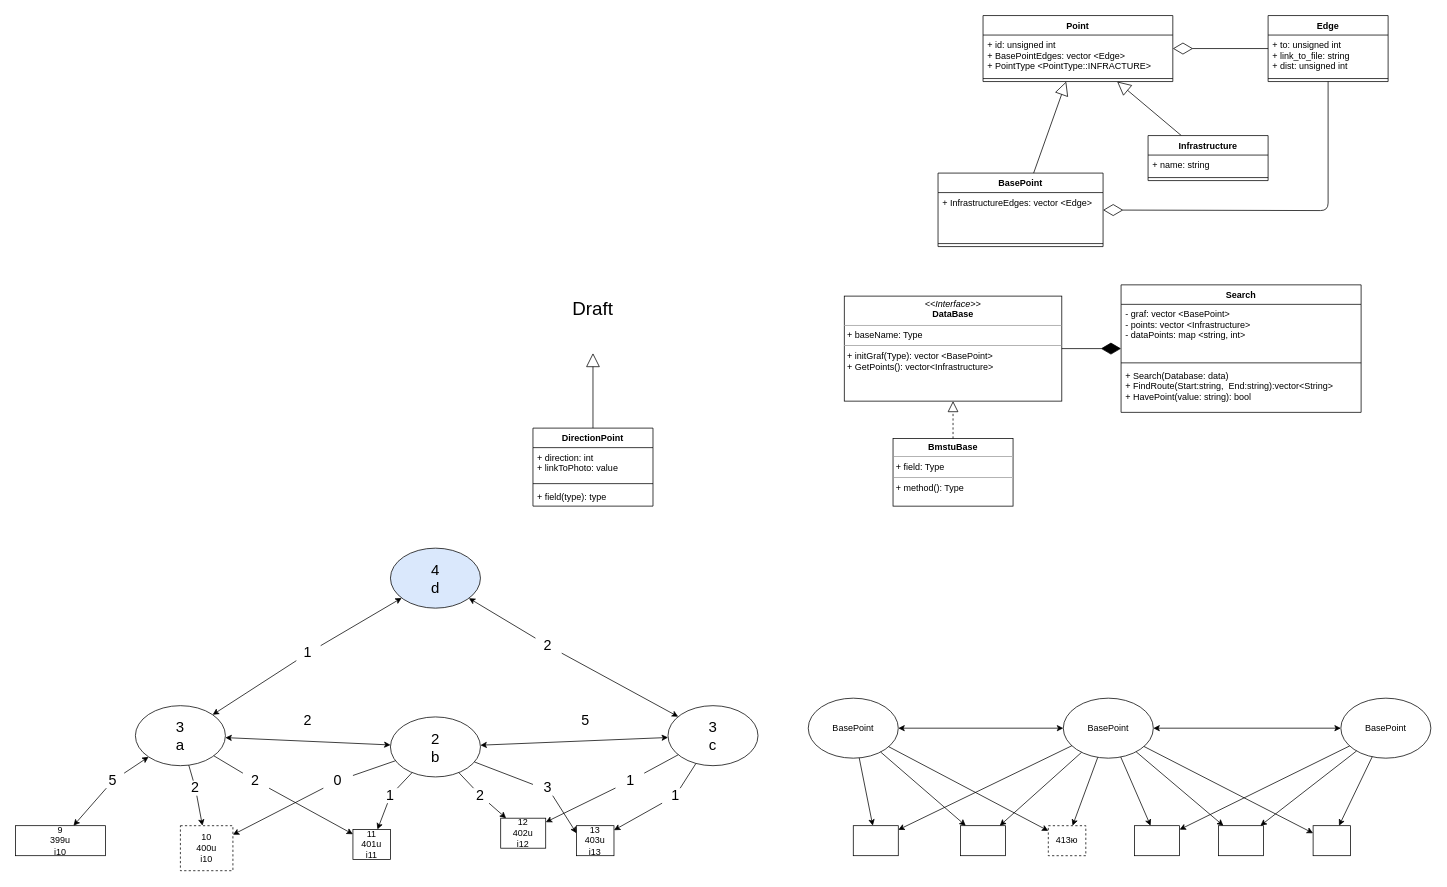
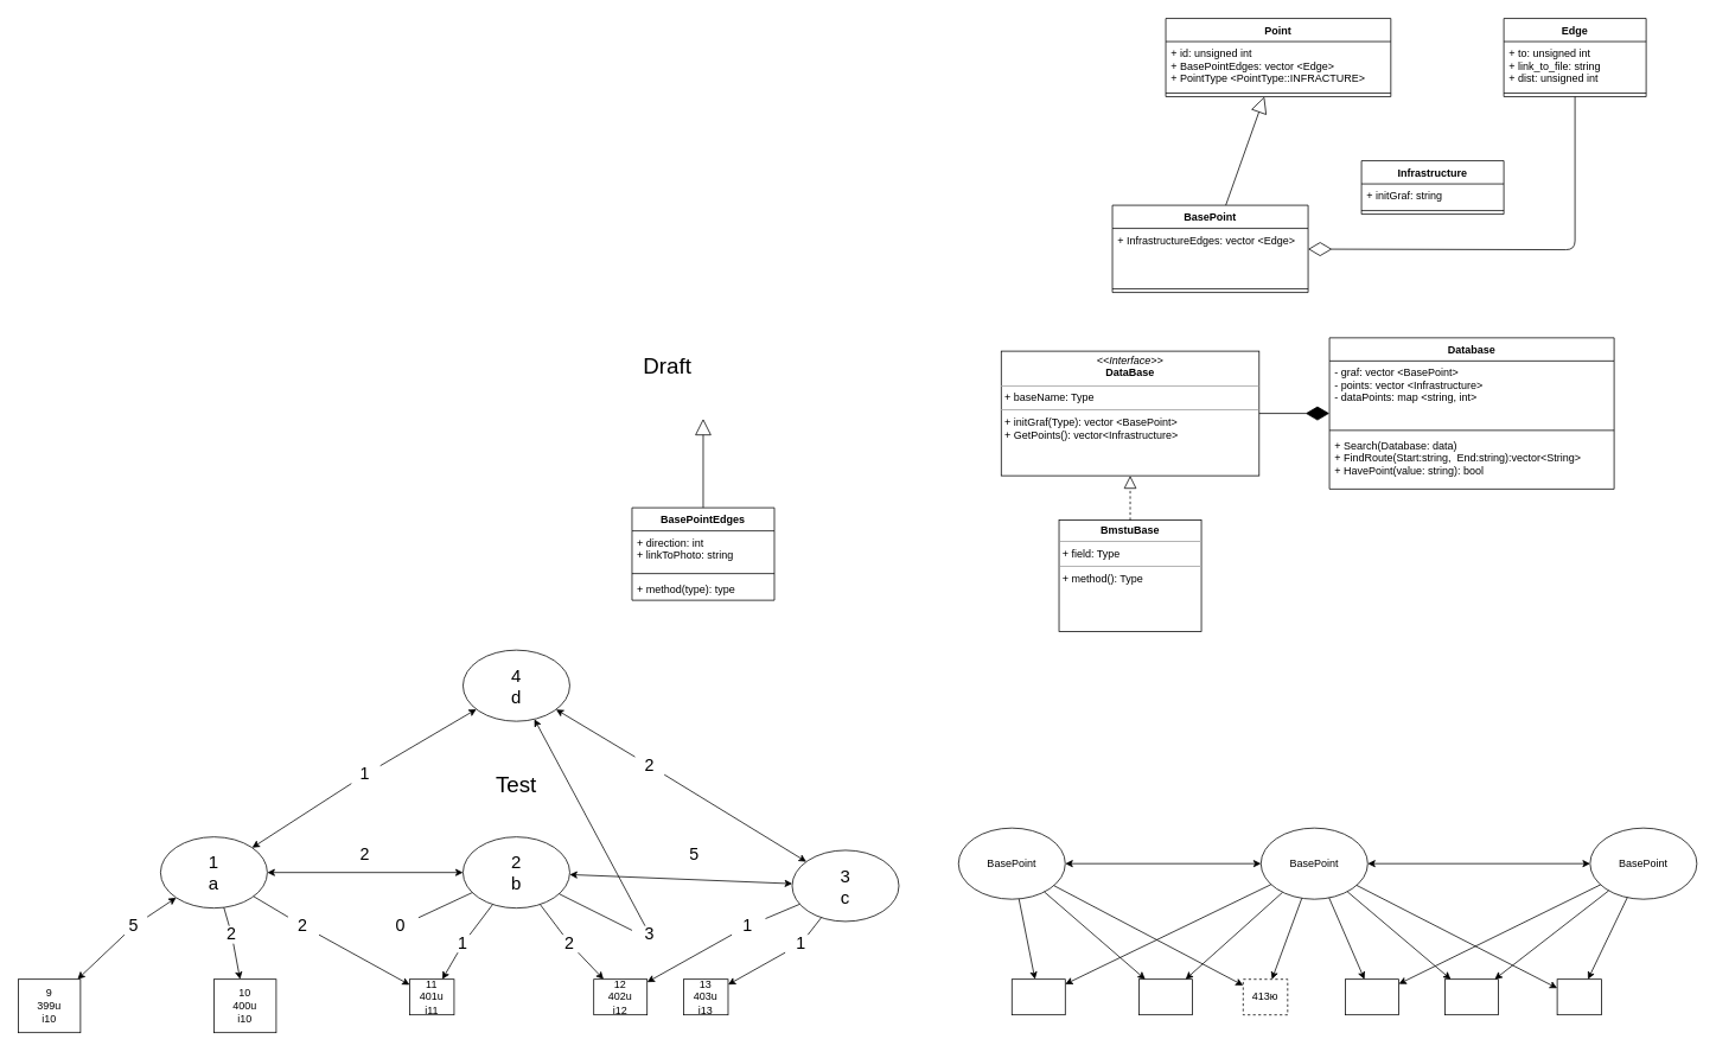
- <mxCell id="53" value="" style="endArrow=diamondThin;endFill=0;endSize=24;html=1;" parent="1" source="49" target="18" edge="1"><mxGeometry width="160" relative="1" as="geometry"><mxPoint x="1320" y="280" as="sourcePoint" /><mxPoint x="1480" y="280" as="targetPoint" /></mxGeometry></mxCell>
- <mxCell id="45" value="" style="endArrow=block;endSize=16;endFill=0;html=1;" parent="1" source="46" target="18" edge="1"><mxGeometry x="-0.124" y="-116" width="160" relative="1" as="geometry"><mxPoint x="1630" y="330" as="sourcePoint" /><mxPoint x="1540" y="550" as="targetPoint" /><mxPoint as="offset" /></mxGeometry></mxCell>
- <mxCell id="47" value="+ name: string" style="text;strokeColor=none;fillColor=none;align=left;verticalAlign=top;spacingLeft=4;spacingRight=4;overflow=hidden;rotatable=0;points=[[0,0.5],[1,0.5]];portConstraint=eastwest;" parent="46" vertex="1"><mxGeometry y="26" width="160" height="26" as="geometry" /></mxCell>
+ <mxCell id="47" value="+ initGraf: string" style="text;strokeColor=none;fillColor=none;align=left;verticalAlign=top;spacingLeft=4;spacingRight=4;overflow=hidden;rotatable=0;points=[[0,0.5],[1,0.5]];portConstraint=eastwest;" parent="46" vertex="1"><mxGeometry y="26" width="160" height="26" as="geometry" /></mxCell>
- <mxCell id="5" value="Search" style="swimlane;fontStyle=1;align=center;verticalAlign=top;childLayout=stackLayout;horizontal=1;startSize=26;horizontalStack=0;resizeParent=1;resizeParentMax=0;resizeLast=0;collapsible=1;marginBottom=0;" parent="1" vertex="1"><mxGeometry x="1494" y="379" width="320" height="170" as="geometry" /></mxCell>
+ <mxCell id="5" value="Database" style="swimlane;fontStyle=1;align=center;verticalAlign=top;childLayout=stackLayout;horizontal=1;startSize=26;horizontalStack=0;resizeParent=1;resizeParentMax=0;resizeLast=0;collapsible=1;marginBottom=0;" parent="1" vertex="1"><mxGeometry x="1494" y="379" width="320" height="170" as="geometry" /></mxCell>
- <mxCell id="44" value="&lt;font style=&quot;font-size: 25px&quot;&gt;Draft&lt;/font&gt;" style="text;html=1;strokeColor=none;fillColor=none;align=center;verticalAlign=middle;whiteSpace=wrap;rounded=0;" parent="1" vertex="1"><mxGeometry x="770" y="400" width="40" height="20" as="geometry" /></mxCell>
+ <mxCell id="44" value="&lt;font style=&quot;font-size: 25px&quot;&gt;Draft&lt;/font&gt;" style="text;html=1;strokeColor=none;fillColor=none;align=center;verticalAlign=middle;whiteSpace=wrap;rounded=0;" parent="1" vertex="1"><mxGeometry x="730" y="400" width="40" height="20" as="geometry" /></mxCell>
- <mxCell id="13" value="DirectionPoint" style="swimlane;fontStyle=1;align=center;verticalAlign=top;childLayout=stackLayout;horizontal=1;startSize=26;horizontalStack=0;resizeParent=1;resizeParentMax=0;resizeLast=0;collapsible=1;marginBottom=0;" parent="1" vertex="1"><mxGeometry x="710" y="570" width="160" height="104" as="geometry" /></mxCell>
+ <mxCell id="13" value="BasePointEdges" style="swimlane;fontStyle=1;align=center;verticalAlign=top;childLayout=stackLayout;horizontal=1;startSize=26;horizontalStack=0;resizeParent=1;resizeParentMax=0;resizeLast=0;collapsible=1;marginBottom=0;" parent="1" vertex="1"><mxGeometry x="710" y="570" width="160" height="104" as="geometry" /></mxCell>
- <mxCell id="14" value="+ direction: int&#10;+ linkToPhoto: value" style="text;strokeColor=none;fillColor=none;align=left;verticalAlign=top;spacingLeft=4;spacingRight=4;overflow=hidden;rotatable=0;points=[[0,0.5],[1,0.5]];portConstraint=eastwest;" parent="13" vertex="1"><mxGeometry y="26" width="160" height="44" as="geometry" /></mxCell>
+ <mxCell id="14" value="+ direction: int&#10;+ linkToPhoto: string" style="text;strokeColor=none;fillColor=none;align=left;verticalAlign=top;spacingLeft=4;spacingRight=4;overflow=hidden;rotatable=0;points=[[0,0.5],[1,0.5]];portConstraint=eastwest;" parent="13" vertex="1"><mxGeometry y="26" width="160" height="44" as="geometry" /></mxCell>
- <mxCell id="3" value="&lt;p style=&quot;margin: 0px ; margin-top: 4px ; text-align: center&quot;&gt;&lt;b&gt;BmstuBase&lt;/b&gt;&lt;/p&gt;&lt;hr size=&quot;1&quot;&gt;&lt;p style=&quot;margin: 0px ; margin-left: 4px&quot;&gt;+ field: Type&lt;/p&gt;&lt;hr size=&quot;1&quot;&gt;&lt;p style=&quot;margin: 0px ; margin-left: 4px&quot;&gt;+ method(): Type&lt;/p&gt;" style="verticalAlign=top;align=left;overflow=fill;fontSize=12;fontFamily=Helvetica;html=1;" parent="1" vertex="1"><mxGeometry x="1190" y="584" width="160" height="90" as="geometry" /></mxCell>
+ <mxCell id="3" value="&lt;p style=&quot;margin: 0px ; margin-top: 4px ; text-align: center&quot;&gt;&lt;b&gt;BmstuBase&lt;/b&gt;&lt;/p&gt;&lt;hr size=&quot;1&quot;&gt;&lt;p style=&quot;margin: 0px ; margin-left: 4px&quot;&gt;+ field: Type&lt;/p&gt;&lt;hr size=&quot;1&quot;&gt;&lt;p style=&quot;margin: 0px ; margin-left: 4px&quot;&gt;+ method(): Type&lt;/p&gt;" style="verticalAlign=top;align=left;overflow=fill;fontSize=12;fontFamily=Helvetica;html=1;" parent="1" vertex="1"><mxGeometry x="1190" y="584" width="160" height="125" as="geometry" /></mxCell>
- <mxCell id="16" value="+ field(type): type" style="text;strokeColor=none;fillColor=none;align=left;verticalAlign=top;spacingLeft=4;spacingRight=4;overflow=hidden;rotatable=0;points=[[0,0.5],[1,0.5]];portConstraint=eastwest;" parent="13" vertex="1"><mxGeometry y="78" width="160" height="26" as="geometry" /></mxCell>
+ <mxCell id="16" value="+ method(type): type" style="text;strokeColor=none;fillColor=none;align=left;verticalAlign=top;spacingLeft=4;spacingRight=4;overflow=hidden;rotatable=0;points=[[0,0.5],[1,0.5]];portConstraint=eastwest;" parent="13" vertex="1"><mxGeometry y="78" width="160" height="26" as="geometry" /></mxCell>
- <mxCell id="95" value="&lt;font style=&quot;font-size: 20px&quot;&gt;4&lt;br&gt;d&lt;/font&gt;" style="ellipse;whiteSpace=wrap;html=1;fillColor=#dae8fc;" parent="1" vertex="1"><mxGeometry x="520" y="730" width="120" height="80" as="geometry" /></mxCell>
+ <mxCell id="95" value="&lt;font style=&quot;font-size: 20px&quot;&gt;4&lt;br&gt;d&lt;/font&gt;" style="ellipse;whiteSpace=wrap;html=1;" parent="1" vertex="1"><mxGeometry x="520" y="730" width="120" height="80" as="geometry" /></mxCell>
+ <mxCell id="55" value="&lt;font style=&quot;font-size: 25px&quot;&gt;Test&lt;/font&gt;" style="text;html=1;strokeColor=none;fillColor=none;align=center;verticalAlign=middle;whiteSpace=wrap;rounded=0;" parent="1" vertex="1"><mxGeometry x="560" y="870" width="40" height="20" as="geometry" /></mxCell>
- <mxCell id="61" value="&lt;font style=&quot;font-size: 20px&quot;&gt;3&lt;br&gt;a&lt;/font&gt;" style="ellipse;whiteSpace=wrap;html=1;" parent="1" vertex="1"><mxGeometry x="180" y="940" width="120" height="80" as="geometry" /></mxCell>
+ <mxCell id="61" value="&lt;font style=&quot;font-size: 20px&quot;&gt;1&lt;br&gt;a&lt;/font&gt;" style="ellipse;whiteSpace=wrap;html=1;" parent="1" vertex="1"><mxGeometry x="180" y="940" width="120" height="80" as="geometry" /></mxCell>
- <mxCell id="59" value="&lt;font style=&quot;font-size: 20px&quot;&gt;3&lt;br&gt;c&lt;/font&gt;" style="ellipse;whiteSpace=wrap;html=1;" parent="1" vertex="1"><mxGeometry x="890" y="940" width="120" height="80" as="geometry" /></mxCell>
+ <mxCell id="59" value="&lt;font style=&quot;font-size: 20px&quot;&gt;3&lt;br&gt;c&lt;/font&gt;" style="ellipse;whiteSpace=wrap;html=1;" parent="1" vertex="1"><mxGeometry x="890" y="955" width="120" height="80" as="geometry" /></mxCell>
- <mxCell id="56" value="&lt;font style=&quot;font-size: 20px&quot;&gt;2&lt;br&gt;b&lt;/font&gt;" style="ellipse;whiteSpace=wrap;html=1;" parent="1" vertex="1"><mxGeometry x="520" y="955" width="120" height="80" as="geometry" /></mxCell>
+ <mxCell id="56" value="&lt;font style=&quot;font-size: 20px&quot;&gt;2&lt;br&gt;b&lt;/font&gt;" style="ellipse;whiteSpace=wrap;html=1;" parent="1" vertex="1"><mxGeometry x="520" y="940" width="120" height="80" as="geometry" /></mxCell>
- <mxCell id="70" value="" style="endArrow=classic;html=1;startArrow=none;" parent="1" source="89" target="63" edge="1"><mxGeometry width="50" height="50" relative="1" as="geometry"><mxPoint x="571.026" y="1027.947" as="sourcePoint" /><mxPoint x="545" y="1080" as="targetPoint" /></mxGeometry></mxCell>
- <mxCell id="66" value="" style="endArrow=classic;html=1;entryX=0;entryY=0.25;entryDx=0;entryDy=0;startArrow=none;" parent="1" source="87" target="60" edge="1"><mxGeometry width="50" height="50" relative="1" as="geometry"><mxPoint x="276.833" y="1025.777" as="sourcePoint" /><mxPoint x="340" y="1110" as="targetPoint" /></mxGeometry></mxCell>
+ <mxCell id="66" value="" style="endArrow=classic;html=1;startArrow=none;" parent="1" source="87" target="95" edge="1"><mxGeometry width="50" height="50" relative="1" as="geometry"><mxPoint x="276.833" y="1025.777" as="sourcePoint" /><mxPoint x="340" y="1110" as="targetPoint" /></mxGeometry></mxCell>
- <mxCell id="58" value="12&lt;br&gt;402u&lt;br&gt;i12" style="rounded=0;whiteSpace=wrap;html=1;" parent="1" vertex="1"><mxGeometry x="667" y="1090" width="60" height="40" as="geometry" /></mxCell>
+ <mxCell id="58" value="12&lt;br&gt;402u&lt;br&gt;i12" style="rounded=0;whiteSpace=wrap;html=1;" parent="1" vertex="1"><mxGeometry x="667" y="1100" width="60" height="40" as="geometry" /></mxCell>
- <mxCell id="91" value="9&lt;br&gt;399u&lt;br&gt;i10" style="rounded=0;whiteSpace=wrap;html=1;" parent="1" vertex="1"><mxGeometry x="20" y="1100" width="120" height="40" as="geometry" /></mxCell>
+ <mxCell id="91" value="9&lt;br&gt;399u&lt;br&gt;i10" style="rounded=0;whiteSpace=wrap;html=1;" parent="1" vertex="1"><mxGeometry x="20" y="1100" width="70" height="60" as="geometry" /></mxCell>
- <mxCell id="57" value="11&lt;br&gt;401u&lt;br&gt;i11" style="rounded=0;whiteSpace=wrap;html=1;" parent="1" vertex="1"><mxGeometry x="470" y="1105" width="50" height="40" as="geometry" /></mxCell>
+ <mxCell id="57" value="11&lt;br&gt;401u&lt;br&gt;i11" style="rounded=0;whiteSpace=wrap;html=1;" parent="1" vertex="1"><mxGeometry x="460" y="1100" width="50" height="40" as="geometry" /></mxCell>
- <mxCell id="63" value="10&lt;br&gt;400u&lt;br&gt;i10" style="rounded=0;whiteSpace=wrap;html=1;dashed=1;" parent="1" vertex="1"><mxGeometry x="240" y="1100" width="70" height="60" as="geometry" /></mxCell>
+ <mxCell id="63" value="10&lt;br&gt;400u&lt;br&gt;i10" style="rounded=0;whiteSpace=wrap;html=1;" parent="1" vertex="1"><mxGeometry x="240" y="1100" width="70" height="60" as="geometry" /></mxCell>
